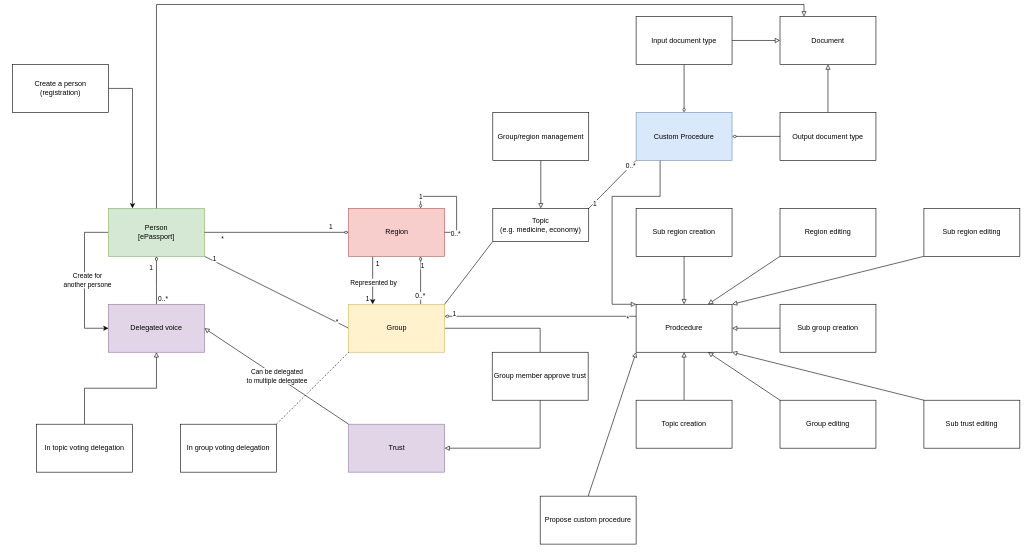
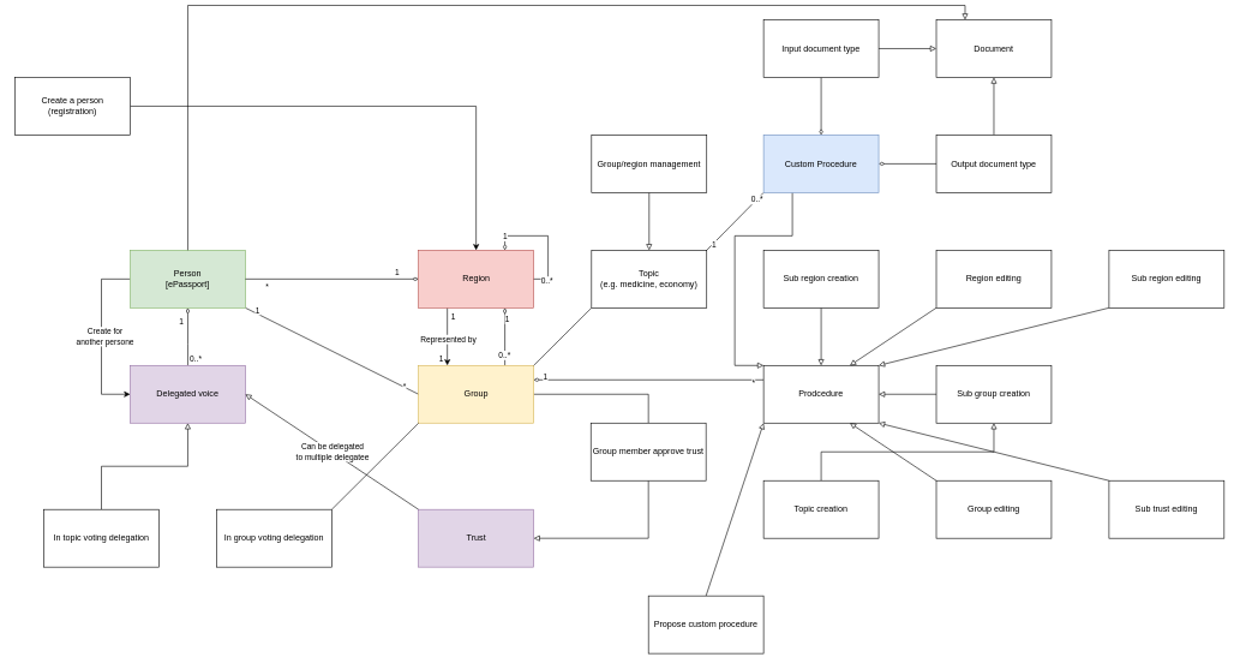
- <mxCell id="73" style="edgeStyle=orthogonalEdgeStyle;rounded=0;orthogonalLoop=1;jettySize=auto;html=1;exitX=1;exitY=0.5;exitDx=0;exitDy=0;entryX=0.25;entryY=0;entryDx=0;entryDy=0;startArrow=none;startFill=0;endArrow=classic;endFill=1;" parent="1" source="74" target="10" edge="1"><mxGeometry relative="1" as="geometry" /></mxCell>
+ <mxCell id="73" style="edgeStyle=orthogonalEdgeStyle;rounded=0;orthogonalLoop=1;jettySize=auto;html=1;exitX=1;exitY=0.5;exitDx=0;exitDy=0;startArrow=none;startFill=0;endArrow=classic;endFill=1;" parent="1" source="74" target="23" edge="1"><mxGeometry relative="1" as="geometry" /></mxCell>
- <mxCell id="45" value="Topic&lt;br&gt;(e.g. medicine, economy)" style="rounded=0;whiteSpace=wrap;html=1;" parent="1" vertex="1"><mxGeometry x="821" y="340" width="160" height="55" as="geometry" /></mxCell>
+ <mxCell id="45" value="Topic&lt;br&gt;(e.g. medicine, economy)" style="rounded=0;whiteSpace=wrap;html=1;" parent="1" vertex="1"><mxGeometry x="821" y="340" width="160" height="80" as="geometry" /></mxCell>
- <mxCell id="40" style="edgeStyle=orthogonalEdgeStyle;rounded=0;orthogonalLoop=1;jettySize=auto;html=1;exitX=0.5;exitY=0;exitDx=0;exitDy=0;entryX=0.5;entryY=1;entryDx=0;entryDy=0;startArrow=none;startFill=0;endArrow=block;endFill=0;" parent="1" source="41" target="39" edge="1"><mxGeometry relative="1" as="geometry" /></mxCell>
+ <mxCell id="40" style="edgeStyle=orthogonalEdgeStyle;rounded=0;orthogonalLoop=1;jettySize=auto;html=1;exitX=0.5;exitY=0;exitDx=0;exitDy=0;startArrow=none;startFill=0;endArrow=block;endFill=0;" parent="1" source="41" target="53" edge="1"><mxGeometry relative="1" as="geometry" /></mxCell>
- <mxCell id="30" style="rounded=0;orthogonalLoop=1;jettySize=auto;html=1;exitX=1;exitY=0;exitDx=0;exitDy=0;entryX=0;entryY=1;entryDx=0;entryDy=0;startArrow=none;startFill=0;endArrow=none;endFill=0;dashed=1;" parent="1" source="31" target="28" edge="1"><mxGeometry relative="1" as="geometry" /></mxCell>
+ <mxCell id="30" style="rounded=0;orthogonalLoop=1;jettySize=auto;html=1;exitX=1;exitY=0;exitDx=0;exitDy=0;entryX=0;entryY=1;entryDx=0;entryDy=0;startArrow=none;startFill=0;endArrow=none;endFill=0;" parent="1" source="31" target="28" edge="1"><mxGeometry relative="1" as="geometry" /></mxCell>
